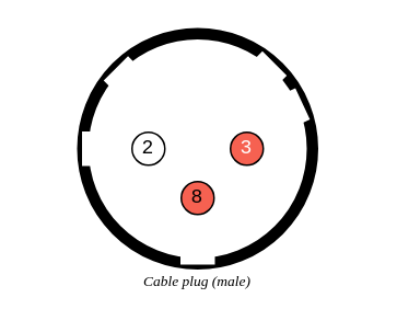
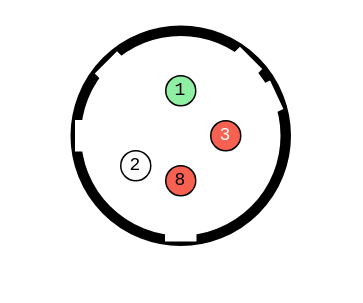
+ <mxCell id="3" value="1" style="ellipse;whiteSpace=wrap;html=1;aspect=fixed;fontFamily=Courier New;fillColor=#8ff0a4;" vertex="1" parent="1"><mxGeometry x="110" y="50" width="20" height="20" as="geometry" /></mxCell>
- <mxCell id="5" value="2" style="ellipse;whiteSpace=wrap;html=1;aspect=fixed;fontFamily=Courier New;" vertex="1" parent="1"><mxGeometry x="80" y="80" width="20" height="20" as="geometry" /></mxCell>
+ <mxCell id="5" value="2" style="ellipse;whiteSpace=wrap;html=1;aspect=fixed;fontFamily=Courier New;" vertex="1" parent="1"><mxGeometry x="80" y="100" width="20" height="20" as="geometry" /></mxCell>
- <mxCell id="12" value="&lt;i&gt;&lt;font style=&quot;font-size: 9px;&quot; face=&quot;Verdana&quot;&gt;Cable plug (male)&lt;br&gt;&lt;/font&gt;&lt;/i&gt;" style="text;html=1;strokeColor=none;fillColor=none;align=center;verticalAlign=middle;whiteSpace=wrap;rounded=0;" vertex="1" parent="1"><mxGeometry x="20" y="160" width="200" height="20" as="geometry" /></mxCell>
